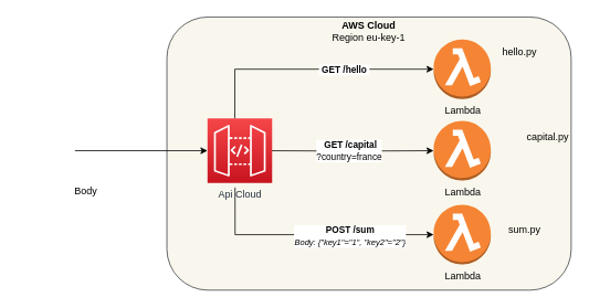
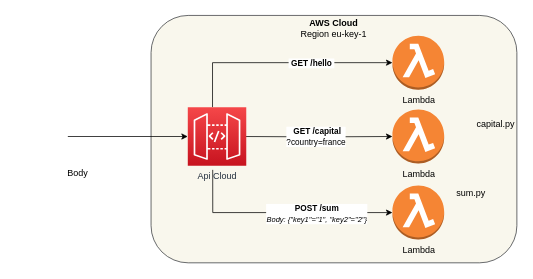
- <mxCell id="18" value="hello.py" style="text;html=1;strokeColor=none;fillColor=none;align=center;verticalAlign=middle;whiteSpace=wrap;rounded=0;" parent="1" vertex="1"><mxGeometry x="607" y="52" width="40" height="20" as="geometry" /></mxCell>
- <mxCell id="20" value="sum.py" style="text;html=1;strokeColor=none;fillColor=none;align=center;verticalAlign=middle;whiteSpace=wrap;rounded=0;" parent="1" vertex="1"><mxGeometry x="613" y="268" width="40" height="20" as="geometry" /></mxCell>
+ <mxCell id="20" value="sum.py" style="text;html=1;strokeColor=none;fillColor=none;align=center;verticalAlign=middle;whiteSpace=wrap;rounded=0;" parent="1" vertex="1"><mxGeometry x="608" y="248" width="40" height="20" as="geometry" /></mxCell>
